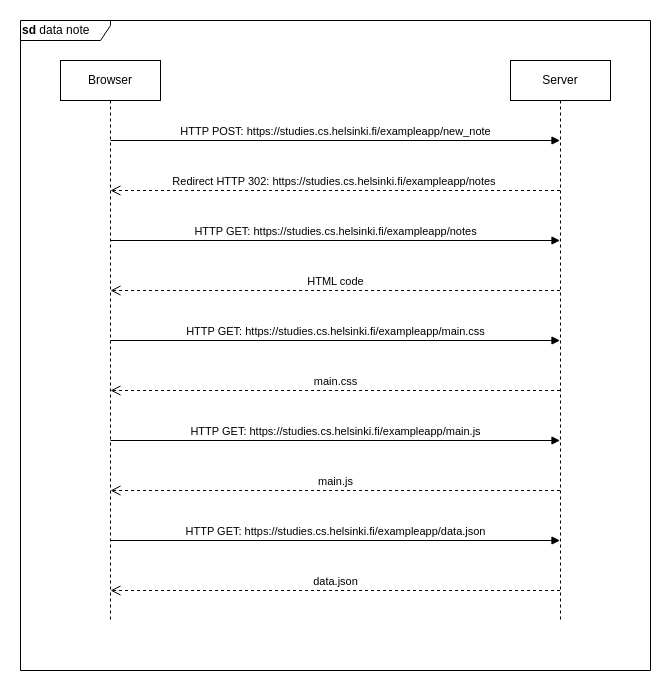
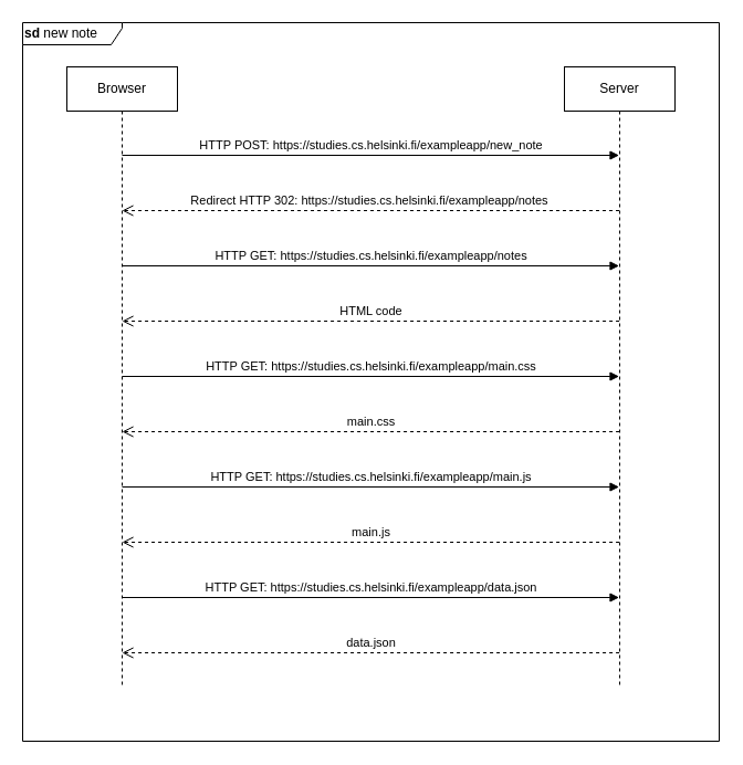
- <mxCell id="14" value="&lt;b&gt;sd &lt;/b&gt;data note" style="shape=umlFrame;whiteSpace=wrap;html=1;width=90;height=20;align=left;" vertex="1" parent="1"><mxGeometry x="20" y="20" width="630" height="650" as="geometry" /></mxCell>
+ <mxCell id="14" value="&lt;b&gt;sd &lt;/b&gt;new note" style="shape=umlFrame;whiteSpace=wrap;html=1;width=90;height=20;align=left;" vertex="1" parent="1"><mxGeometry x="20" y="20" width="630" height="650" as="geometry" /></mxCell>
